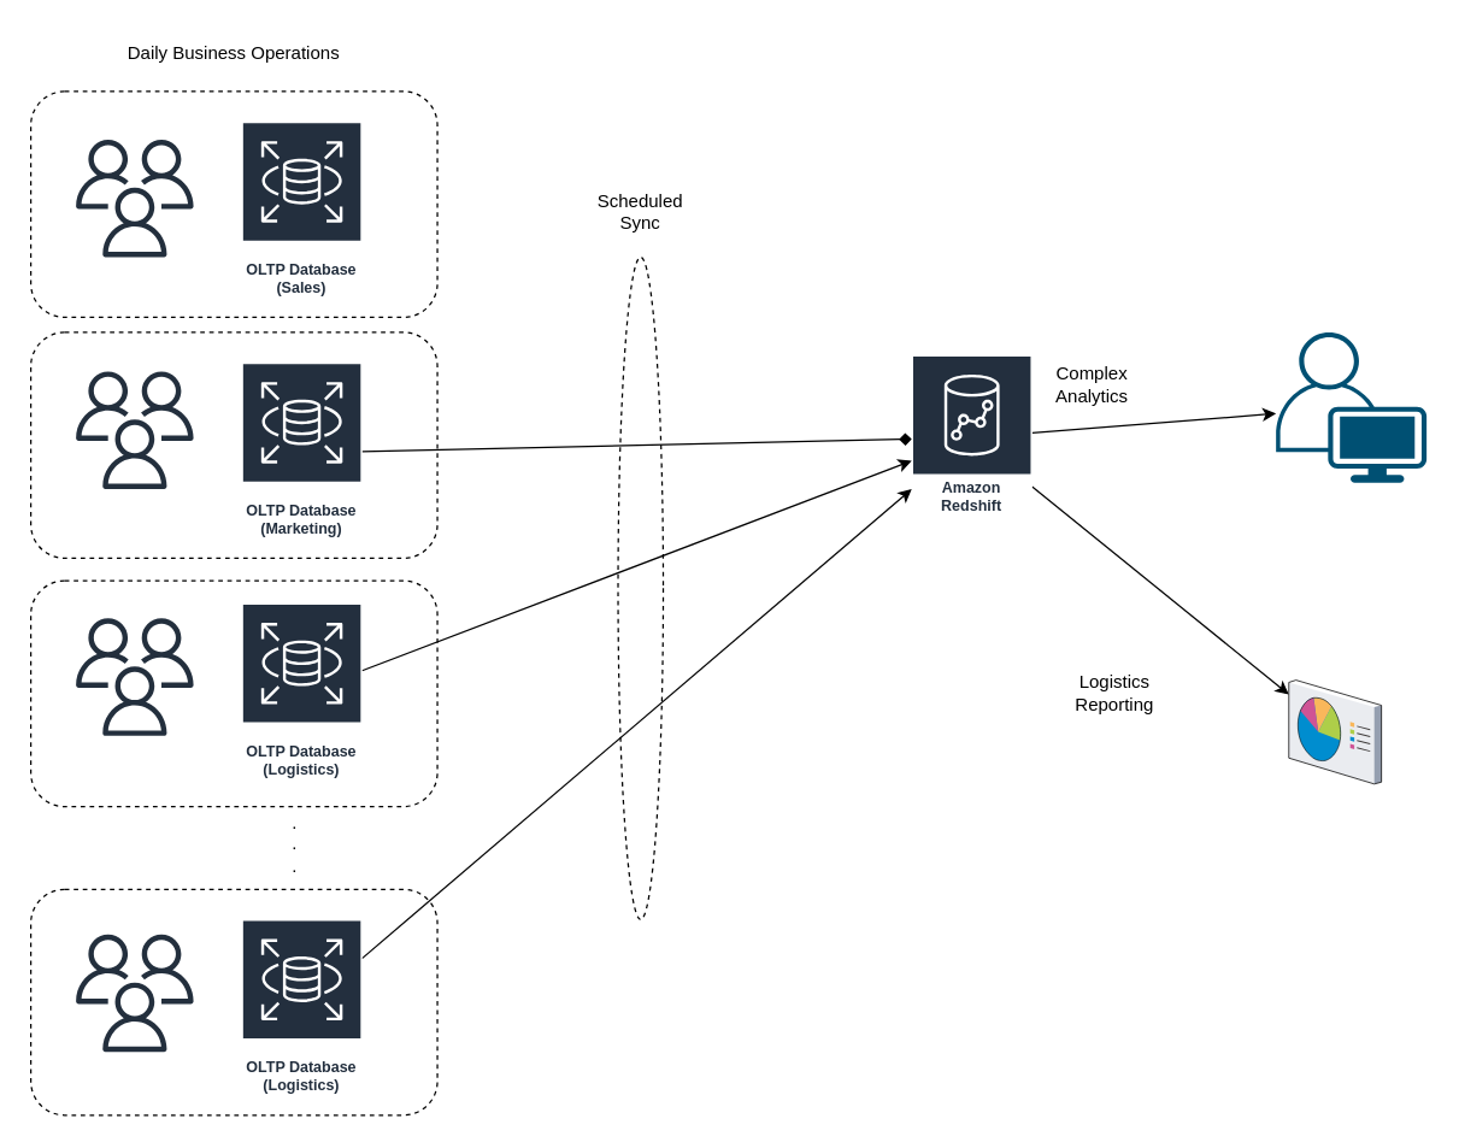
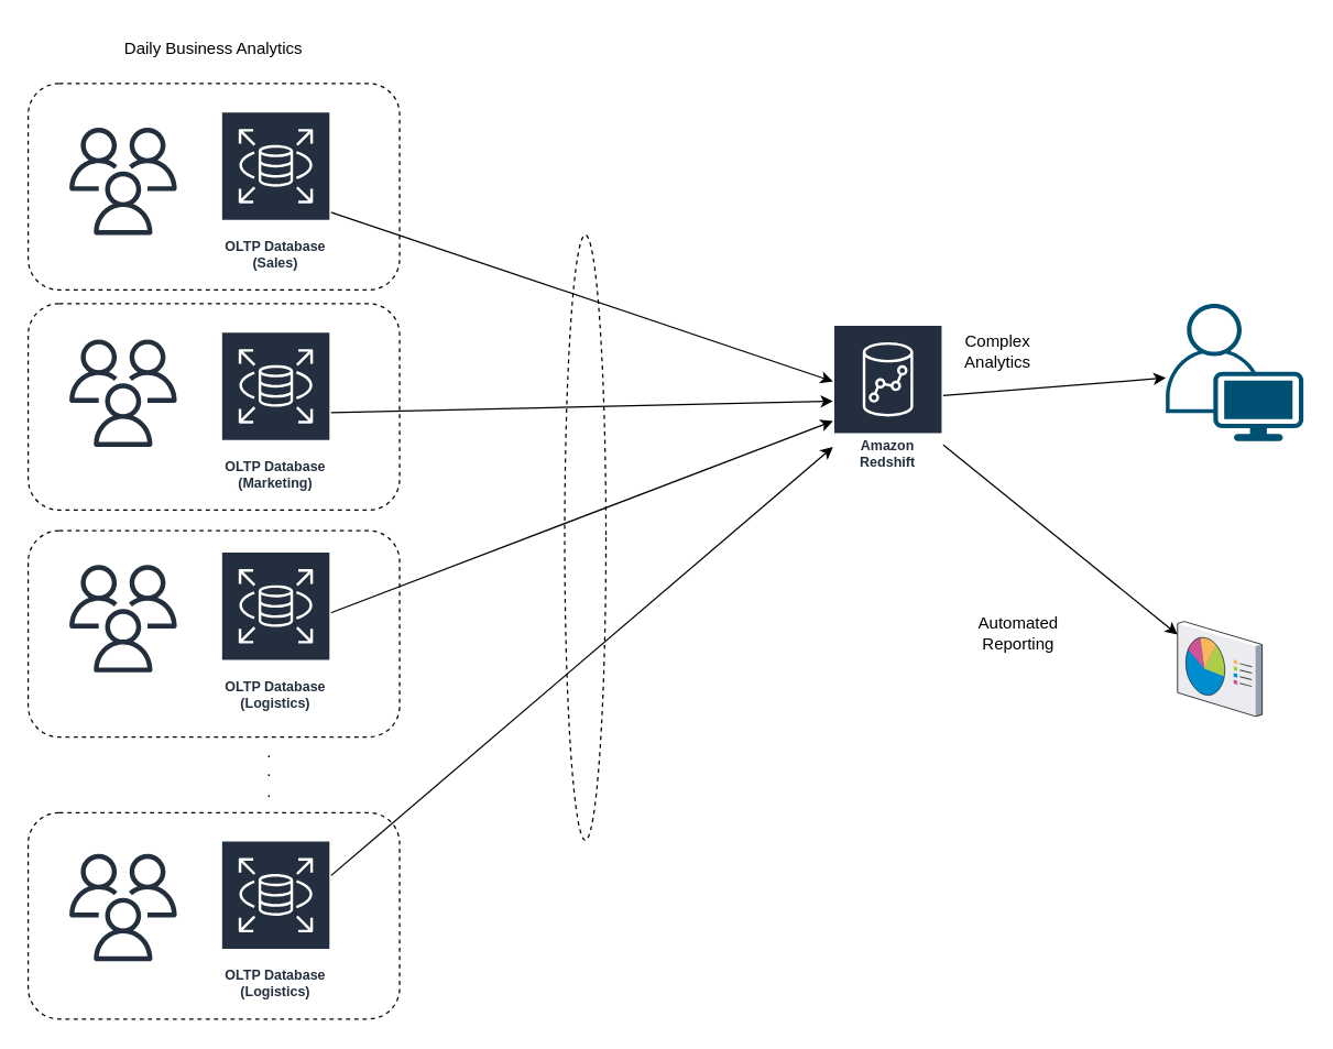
- <mxCell id="28" value="Daily Business Operations" style="text;html=1;strokeColor=none;fillColor=none;align=center;verticalAlign=middle;whiteSpace=wrap;rounded=0;dashed=1;" vertex="1" parent="1"><mxGeometry x="50" y="20" width="210" height="30" as="geometry" /></mxCell>
+ <mxCell id="28" value="Daily Business Analytics" style="text;html=1;strokeColor=none;fillColor=none;align=center;verticalAlign=middle;whiteSpace=wrap;rounded=0;dashed=1;" vertex="1" parent="1"><mxGeometry x="50" y="20" width="210" height="30" as="geometry" /></mxCell>
- <mxCell id="17" value="Scheduled Sync" style="text;html=1;strokeColor=none;fillColor=none;align=center;verticalAlign=middle;whiteSpace=wrap;rounded=0;dashed=1;" vertex="1" parent="1"><mxGeometry x="395" y="125" width="60" height="30" as="geometry" /></mxCell>
+ <mxCell id="5" style="rounded=0;orthogonalLoop=1;jettySize=auto;html=1;" edge="1" parent="1" source="6" target="4"><mxGeometry relative="1" as="geometry"><mxPoint x="590" y="380" as="targetPoint" /></mxGeometry></mxCell>
- <mxCell id="7" style="edgeStyle=none;rounded=0;orthogonalLoop=1;jettySize=auto;html=1;endArrow=diamond;" edge="1" parent="1" source="8" target="4"><mxGeometry relative="1" as="geometry" /></mxCell>
+ <mxCell id="7" style="edgeStyle=none;rounded=0;orthogonalLoop=1;jettySize=auto;html=1;" edge="1" parent="1" source="8" target="4"><mxGeometry relative="1" as="geometry" /></mxCell>
- <mxCell id="18" value="Logistics Reporting" style="text;html=1;strokeColor=none;fillColor=none;align=center;verticalAlign=middle;whiteSpace=wrap;rounded=0;dashed=1;" vertex="1" parent="1"><mxGeometry x="710" y="445" width="60" height="30" as="geometry" /></mxCell>
+ <mxCell id="18" value="Automated Reporting" style="text;html=1;strokeColor=none;fillColor=none;align=center;verticalAlign=middle;whiteSpace=wrap;rounded=0;dashed=1;" vertex="1" parent="1"><mxGeometry x="710" y="445" width="60" height="30" as="geometry" /></mxCell>
